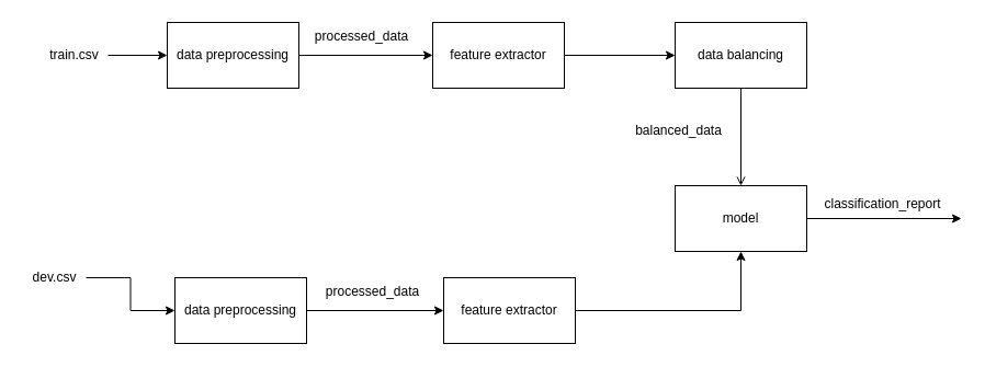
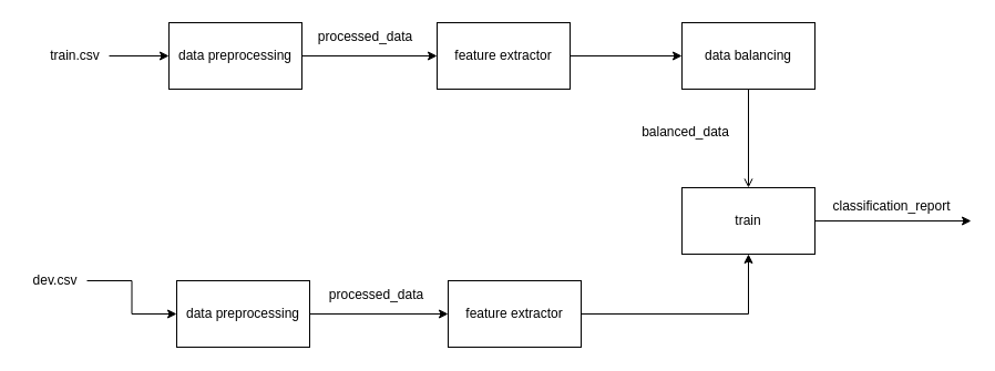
- <mxCell id="12" value="model" style="rounded=0;whiteSpace=wrap;html=1;" vertex="1" parent="1"><mxGeometry x="615" y="169" width="120" height="60" as="geometry" /></mxCell>
+ <mxCell id="12" value="train" style="rounded=0;whiteSpace=wrap;html=1;" vertex="1" parent="1"><mxGeometry x="615" y="169" width="120" height="60" as="geometry" /></mxCell>
